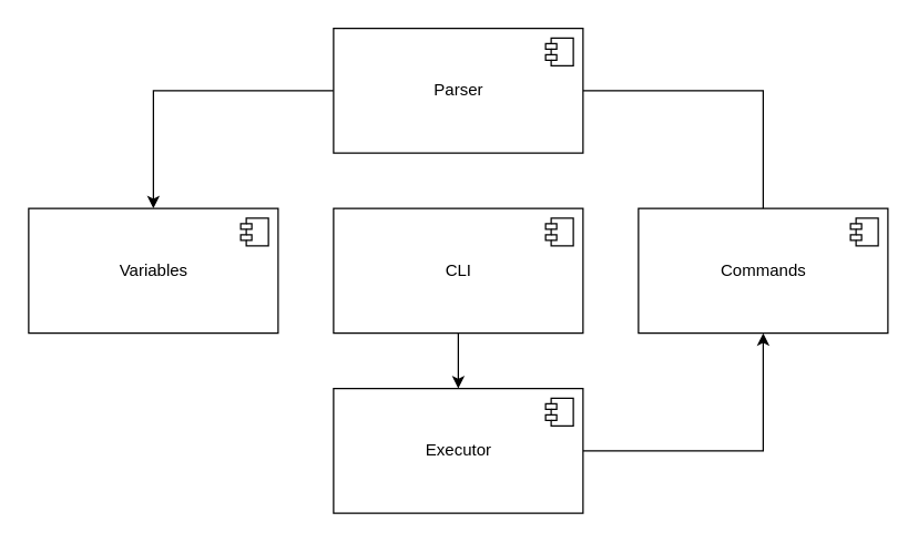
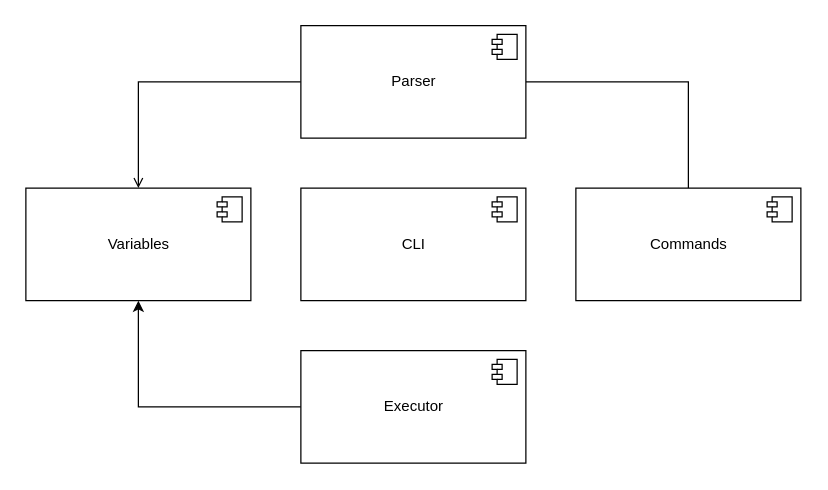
- <mxCell id="5" style="edgeStyle=orthogonalEdgeStyle;rounded=0;orthogonalLoop=1;jettySize=auto;html=1;exitX=0;exitY=0.5;exitDx=0;exitDy=0;entryX=0.5;entryY=0;entryDx=0;entryDy=0;" parent="1" source="7" target="15" edge="1"><mxGeometry relative="1" as="geometry" /></mxCell>
+ <mxCell id="5" style="edgeStyle=orthogonalEdgeStyle;rounded=0;orthogonalLoop=1;jettySize=auto;html=1;exitX=0;exitY=0.5;exitDx=0;exitDy=0;entryX=0.5;entryY=0;entryDx=0;entryDy=0;endArrow=open;" parent="1" source="7" target="15" edge="1"><mxGeometry relative="1" as="geometry" /></mxCell>
- <mxCell id="2" style="edgeStyle=orthogonalEdgeStyle;rounded=0;orthogonalLoop=1;jettySize=auto;html=1;exitX=0.5;exitY=1;exitDx=0;exitDy=0;entryX=0.5;entryY=0;entryDx=0;entryDy=0;" parent="1" source="3" target="13" edge="1"><mxGeometry relative="1" as="geometry" /></mxCell>
+ <mxCell id="11" style="edgeStyle=orthogonalEdgeStyle;rounded=0;orthogonalLoop=1;jettySize=auto;html=1;exitX=0;exitY=0.5;exitDx=0;exitDy=0;entryX=0.5;entryY=1;entryDx=0;entryDy=0;" parent="1" source="13" target="15" edge="1"><mxGeometry relative="1" as="geometry" /></mxCell>
- <mxCell id="12" style="edgeStyle=orthogonalEdgeStyle;rounded=0;orthogonalLoop=1;jettySize=auto;html=1;exitX=1;exitY=0.5;exitDx=0;exitDy=0;entryX=0.5;entryY=1;entryDx=0;entryDy=0;" parent="1" source="13" target="9" edge="1"><mxGeometry relative="1" as="geometry" /></mxCell>
